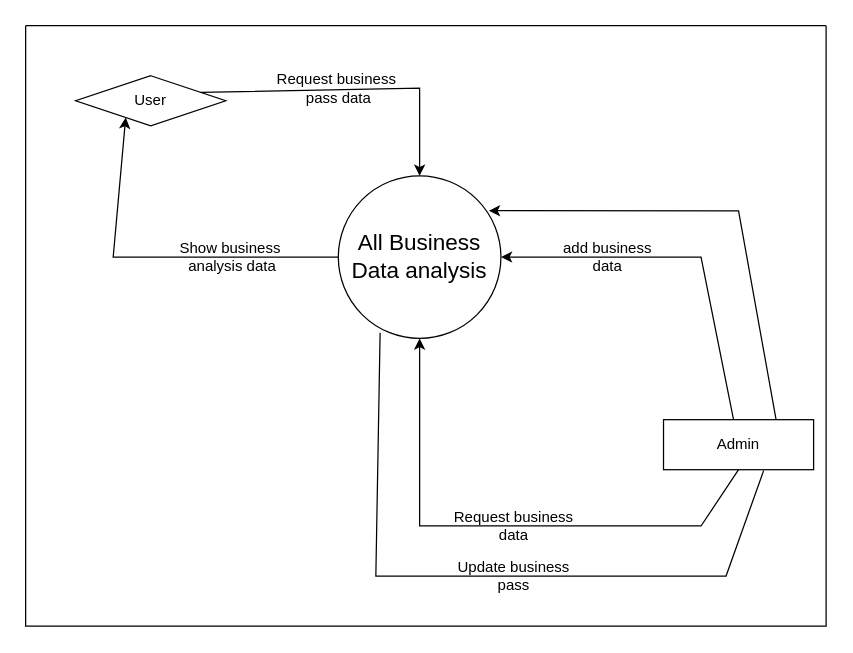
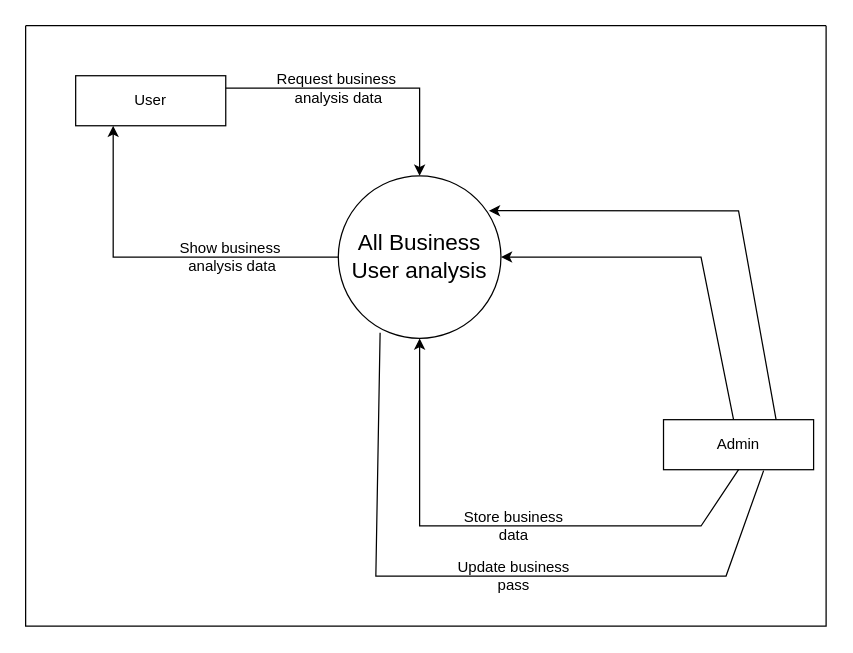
- <mxCell id="7" value="Request business&amp;nbsp;&lt;div&gt;pass data&lt;/div&gt;" style="text;html=1;align=center;verticalAlign=middle;resizable=0;points=[];autosize=1;strokeColor=none;fillColor=none;" vertex="1" parent="1"><mxGeometry x="210" y="50" width="120" height="40" as="geometry" /></mxCell>
+ <mxCell id="7" value="Request business&amp;nbsp;&lt;div&gt;analysis data&lt;/div&gt;" style="text;html=1;align=center;verticalAlign=middle;resizable=0;points=[];autosize=1;strokeColor=none;fillColor=none;" vertex="1" parent="1"><mxGeometry x="210" y="50" width="120" height="40" as="geometry" /></mxCell>
- <mxCell id="3" value="User" style="rhombus;whiteSpace=wrap;html=1;" vertex="1" parent="1"><mxGeometry x="60" y="60" width="120" height="40" as="geometry" /></mxCell>
+ <mxCell id="3" value="User" style="rounded=0;whiteSpace=wrap;html=1;" vertex="1" parent="1"><mxGeometry x="60" y="60" width="120" height="40" as="geometry" /></mxCell>
- <mxCell id="2" value="&lt;font style=&quot;font-size: 18px;&quot;&gt;All Business Data analysis&lt;/font&gt;" style="ellipse;whiteSpace=wrap;html=1;aspect=fixed;" vertex="1" parent="1"><mxGeometry x="270" y="140" width="130" height="130" as="geometry" /></mxCell>
+ <mxCell id="2" value="&lt;font style=&quot;font-size: 18px;&quot;&gt;All Business User analysis&lt;/font&gt;" style="ellipse;whiteSpace=wrap;html=1;aspect=fixed;" vertex="1" parent="1"><mxGeometry x="270" y="140" width="130" height="130" as="geometry" /></mxCell>
- <mxCell id="10" value="add business&lt;div&gt;data&lt;/div&gt;" style="text;html=1;align=center;verticalAlign=middle;resizable=0;points=[];autosize=1;strokeColor=none;fillColor=none;" vertex="1" parent="1"><mxGeometry x="440" y="185" width="90" height="40" as="geometry" /></mxCell>
- <mxCell id="12" value="Request business&lt;div&gt;data&lt;/div&gt;" style="text;html=1;align=center;verticalAlign=middle;resizable=0;points=[];autosize=1;strokeColor=none;fillColor=none;" vertex="1" parent="1"><mxGeometry x="360" y="400" width="100" height="40" as="geometry" /></mxCell>
+ <mxCell id="12" value="Store business&lt;div&gt;data&lt;/div&gt;" style="text;html=1;align=center;verticalAlign=middle;resizable=0;points=[];autosize=1;strokeColor=none;fillColor=none;" vertex="1" parent="1"><mxGeometry x="360" y="400" width="100" height="40" as="geometry" /></mxCell>
